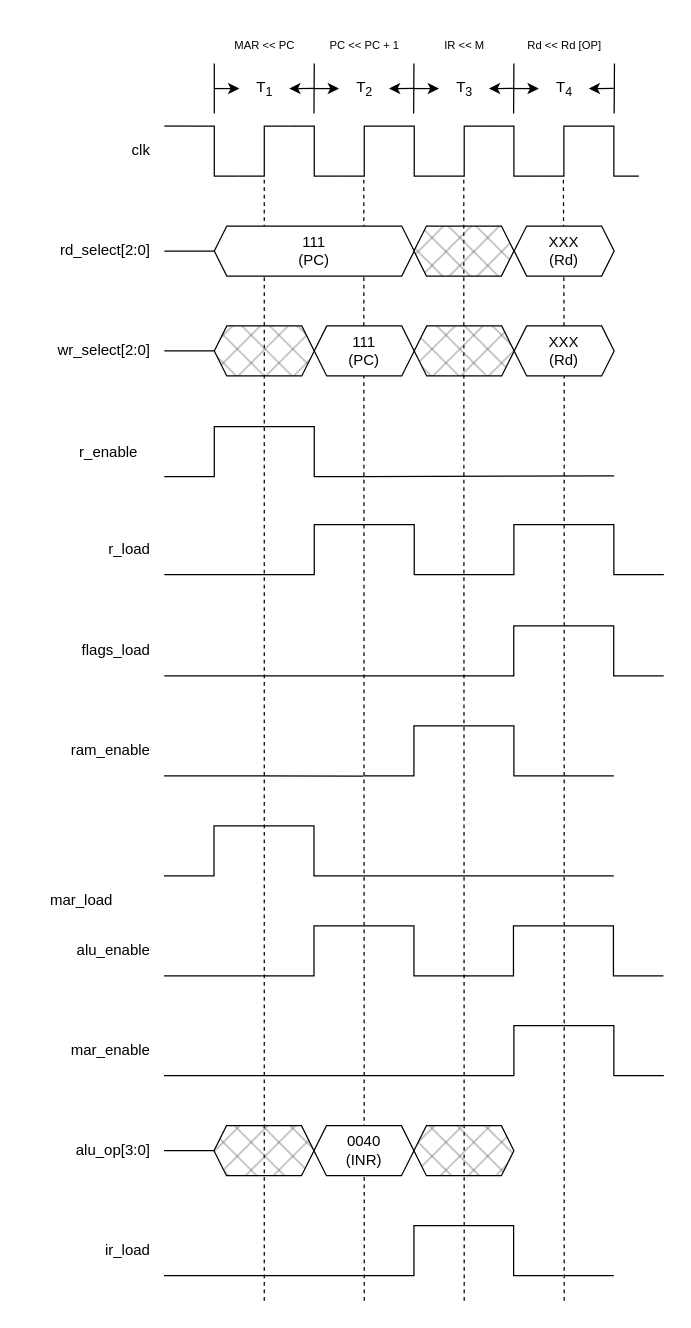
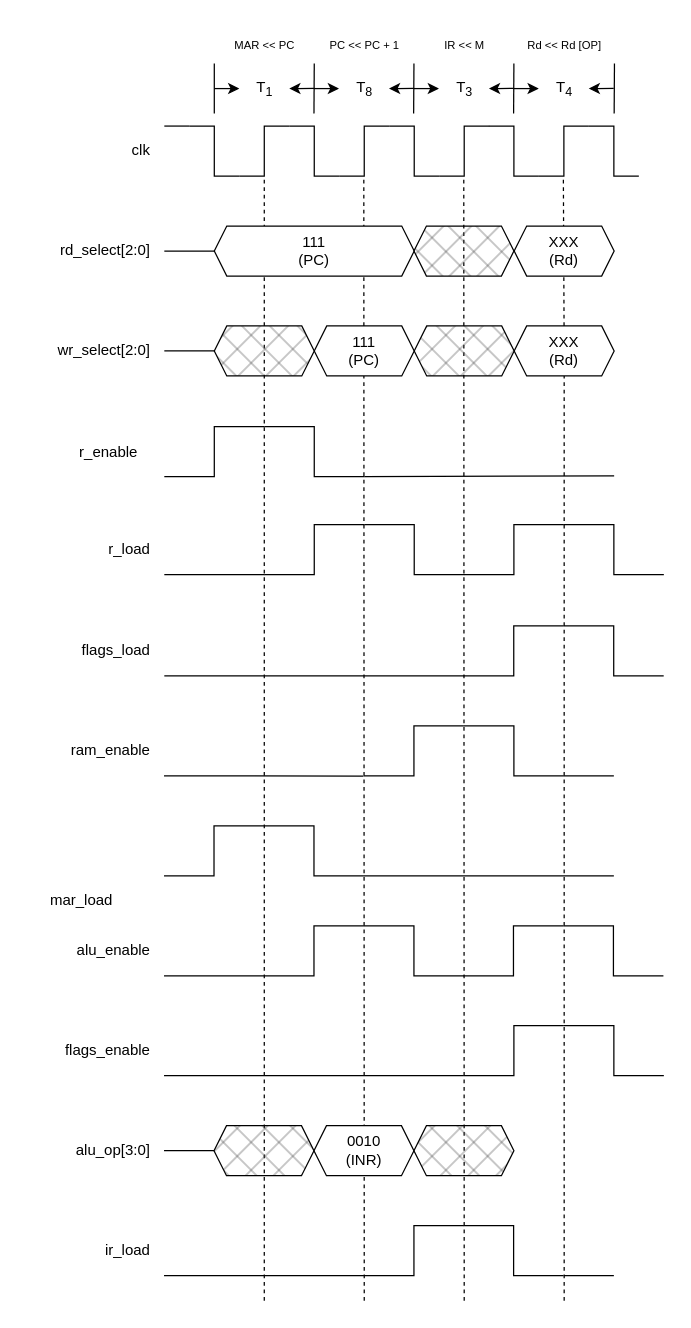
- <mxCell id="17" value="T&lt;sub&gt;2&lt;/sub&gt;" style="text;html=1;align=center;verticalAlign=middle;resizable=0;points=[];autosize=1;strokeColor=none;fillColor=none;" parent="1" vertex="1"><mxGeometry x="270.78" y="55" width="40" height="30" as="geometry" /></mxCell>
+ <mxCell id="17" value="T&lt;sub&gt;8&lt;/sub&gt;" style="text;html=1;align=center;verticalAlign=middle;resizable=0;points=[];autosize=1;strokeColor=none;fillColor=none;" parent="1" vertex="1"><mxGeometry x="270.78" y="55" width="40" height="30" as="geometry" /></mxCell>
- <mxCell id="53" value="mar_enable" style="text;html=1;align=right;verticalAlign=middle;resizable=0;points=[];autosize=1;strokeColor=none;fillColor=none;" parent="1" vertex="1"><mxGeometry x="30.77" y="825" width="90" height="30" as="geometry" /></mxCell>
+ <mxCell id="53" value="flags_enable" style="text;html=1;align=right;verticalAlign=middle;resizable=0;points=[];autosize=1;strokeColor=none;fillColor=none;" parent="1" vertex="1"><mxGeometry x="30.77" y="825" width="90" height="30" as="geometry" /></mxCell>
- <mxCell id="56" value="0040&lt;br&gt;(INR)" style="shape=hexagon;perimeter=hexagonPerimeter2;whiteSpace=wrap;html=1;fixedSize=1;size=10;" parent="1" vertex="1"><mxGeometry x="250.77" y="900" width="80" height="40" as="geometry" /></mxCell>
+ <mxCell id="56" value="0010&lt;br&gt;(INR)" style="shape=hexagon;perimeter=hexagonPerimeter2;whiteSpace=wrap;html=1;fixedSize=1;size=10;" parent="1" vertex="1"><mxGeometry x="250.77" y="900" width="80" height="40" as="geometry" /></mxCell>
